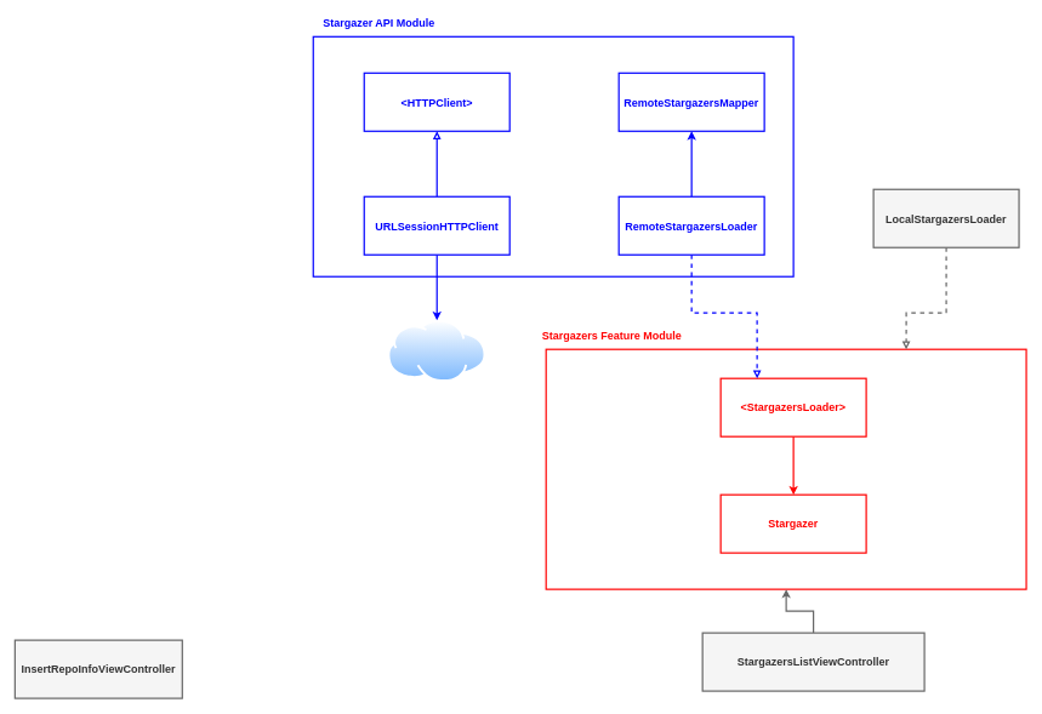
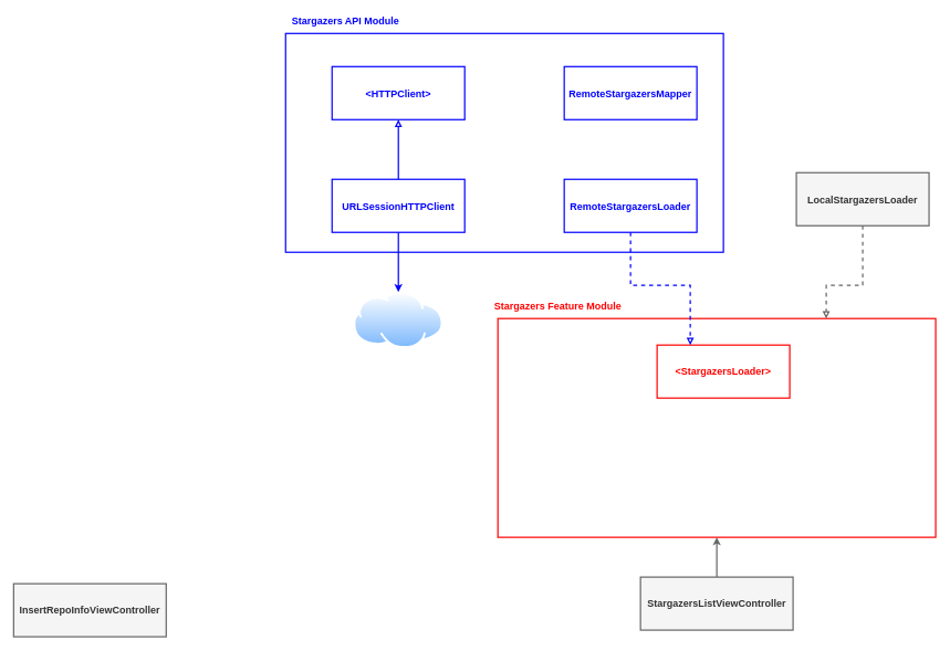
- <mxCell id="14" value="Stargazer API Module" style="text;html=1;align=center;verticalAlign=middle;resizable=0;points=[];autosize=1;strokeColor=none;fontSize=15;fontStyle=1;fontColor=#0000FF;" parent="1" vertex="1"><mxGeometry x="430" y="20" width="180" height="20" as="geometry" /></mxCell>
+ <mxCell id="14" value="Stargazers API Module" style="text;html=1;align=center;verticalAlign=middle;resizable=0;points=[];autosize=1;strokeColor=none;fontSize=15;fontStyle=1;fontColor=#0000FF;" parent="1" vertex="1"><mxGeometry x="430" y="20" width="180" height="20" as="geometry" /></mxCell>
- <mxCell id="9" value="" style="edgeStyle=orthogonalEdgeStyle;rounded=0;orthogonalLoop=1;jettySize=auto;html=1;fontSize=15;fontColor=#0000FF;endArrow=classic;endFill=1;strokeColor=#0000FF;strokeWidth=2;" parent="1" source="10" target="16" edge="1"><mxGeometry relative="1" as="geometry" /></mxCell>
- <mxCell id="6" value="" style="edgeStyle=orthogonalEdgeStyle;rounded=0;orthogonalLoop=1;jettySize=auto;html=1;fontSize=15;fontColor=#FF0000;endArrow=classic;endFill=1;strokeWidth=2;strokeColor=#FF0000;" parent="1" source="7" target="18" edge="1"><mxGeometry relative="1" as="geometry" /></mxCell>
- <mxCell id="18" value="Stargazer" style="rounded=0;whiteSpace=wrap;html=1;fontSize=15;strokeWidth=2;fontStyle=1;strokeColor=#FF0000;fontColor=#FF0000;" parent="1" vertex="1"><mxGeometry x="990" y="680" width="200" height="80" as="geometry" /></mxCell>
- <mxCell id="5" value="StargazersListViewController" style="rounded=0;whiteSpace=wrap;html=1;strokeWidth=2;fontSize=15;fontStyle=1;strokeColor=#666666;fontColor=#333333;fillColor=#f5f5f5;" parent="1" vertex="1"><mxGeometry x="965" y="870" width="305" height="80" as="geometry" /></mxCell>
+ <mxCell id="5" value="StargazersListViewController" style="rounded=0;whiteSpace=wrap;html=1;strokeWidth=2;fontSize=15;fontStyle=1;strokeColor=#666666;fontColor=#333333;fillColor=#f5f5f5;" parent="1" vertex="1"><mxGeometry x="965" y="870" width="230" height="80" as="geometry" /></mxCell>
